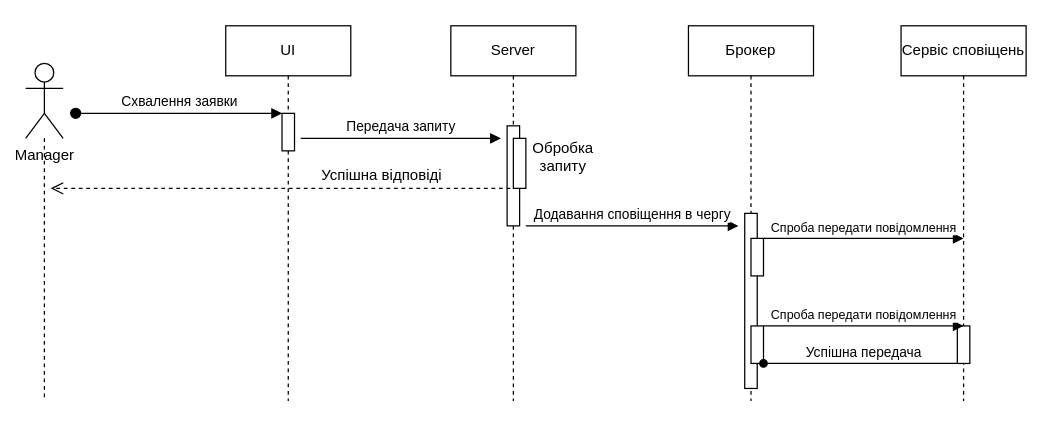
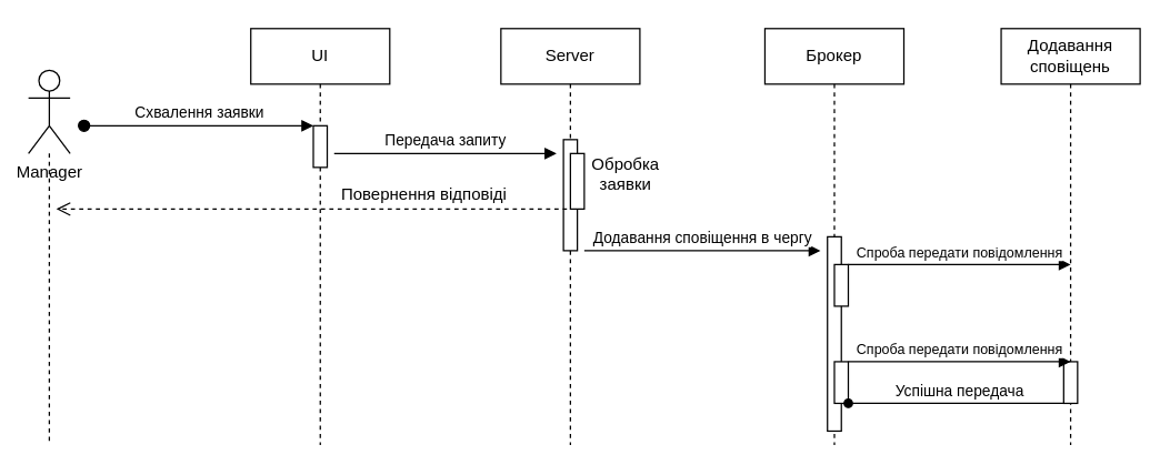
- <mxCell id="21" value="Сервіс сповіщень" style="shape=umlLifeline;perimeter=lifelinePerimeter;whiteSpace=wrap;html=1;container=0;dropTarget=0;collapsible=0;recursiveResize=0;outlineConnect=0;portConstraint=eastwest;newEdgeStyle={&quot;edgeStyle&quot;:&quot;elbowEdgeStyle&quot;,&quot;elbow&quot;:&quot;vertical&quot;,&quot;curved&quot;:0,&quot;rounded&quot;:0};" vertex="1" parent="1"><mxGeometry x="720" y="20" width="100" height="300" as="geometry" /></mxCell>
+ <mxCell id="21" value="Додавання сповіщень" style="shape=umlLifeline;perimeter=lifelinePerimeter;whiteSpace=wrap;html=1;container=0;dropTarget=0;collapsible=0;recursiveResize=0;outlineConnect=0;portConstraint=eastwest;newEdgeStyle={&quot;edgeStyle&quot;:&quot;elbowEdgeStyle&quot;,&quot;elbow&quot;:&quot;vertical&quot;,&quot;curved&quot;:0,&quot;rounded&quot;:0};" vertex="1" parent="1"><mxGeometry x="720" y="20" width="100" height="300" as="geometry" /></mxCell>
- <mxCell id="19" value="Обробка запиту" style="text;html=1;align=center;verticalAlign=middle;whiteSpace=wrap;rounded=0;" vertex="1" parent="1"><mxGeometry x="420" y="110" width="60" height="30" as="geometry" /></mxCell>
+ <mxCell id="19" value="Обробка заявки" style="text;html=1;align=center;verticalAlign=middle;whiteSpace=wrap;rounded=0;" vertex="1" parent="1"><mxGeometry x="420" y="110" width="60" height="30" as="geometry" /></mxCell>
- <mxCell id="20" value="Успішна відповіді" style="text;html=1;align=center;verticalAlign=middle;whiteSpace=wrap;rounded=0;" vertex="1" parent="1"><mxGeometry x="230" y="130" width="150" height="20" as="geometry" /></mxCell>
+ <mxCell id="20" value="Повернення відповіді" style="text;html=1;align=center;verticalAlign=middle;whiteSpace=wrap;rounded=0;" vertex="1" parent="1"><mxGeometry x="230" y="130" width="150" height="20" as="geometry" /></mxCell>
